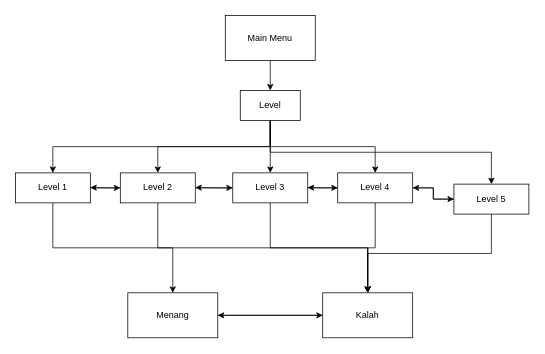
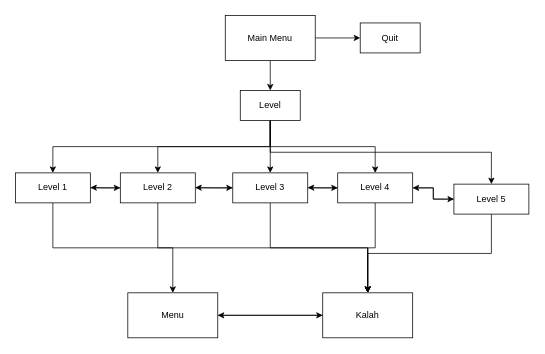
+ <mxCell id="3" style="edgeStyle=orthogonalEdgeStyle;rounded=0;orthogonalLoop=1;jettySize=auto;html=1;exitX=1;exitY=0.5;exitDx=0;exitDy=0;entryX=0;entryY=0.5;entryDx=0;entryDy=0;" edge="1" parent="1" source="4" target="31"><mxGeometry relative="1" as="geometry" /></mxCell>
+ <mxCell id="31" value="Quit" style="rounded=0;whiteSpace=wrap;html=1;" vertex="1" parent="1"><mxGeometry x="480" y="30" width="80" height="40" as="geometry" /></mxCell>
- <mxCell id="30" value="Menang" style="rounded=0;whiteSpace=wrap;html=1;" vertex="1" parent="1"><mxGeometry x="170" y="390" width="120" height="60" as="geometry" /></mxCell>
+ <mxCell id="30" value="Menu" style="rounded=0;whiteSpace=wrap;html=1;" vertex="1" parent="1"><mxGeometry x="170" y="390" width="120" height="60" as="geometry" /></mxCell>
